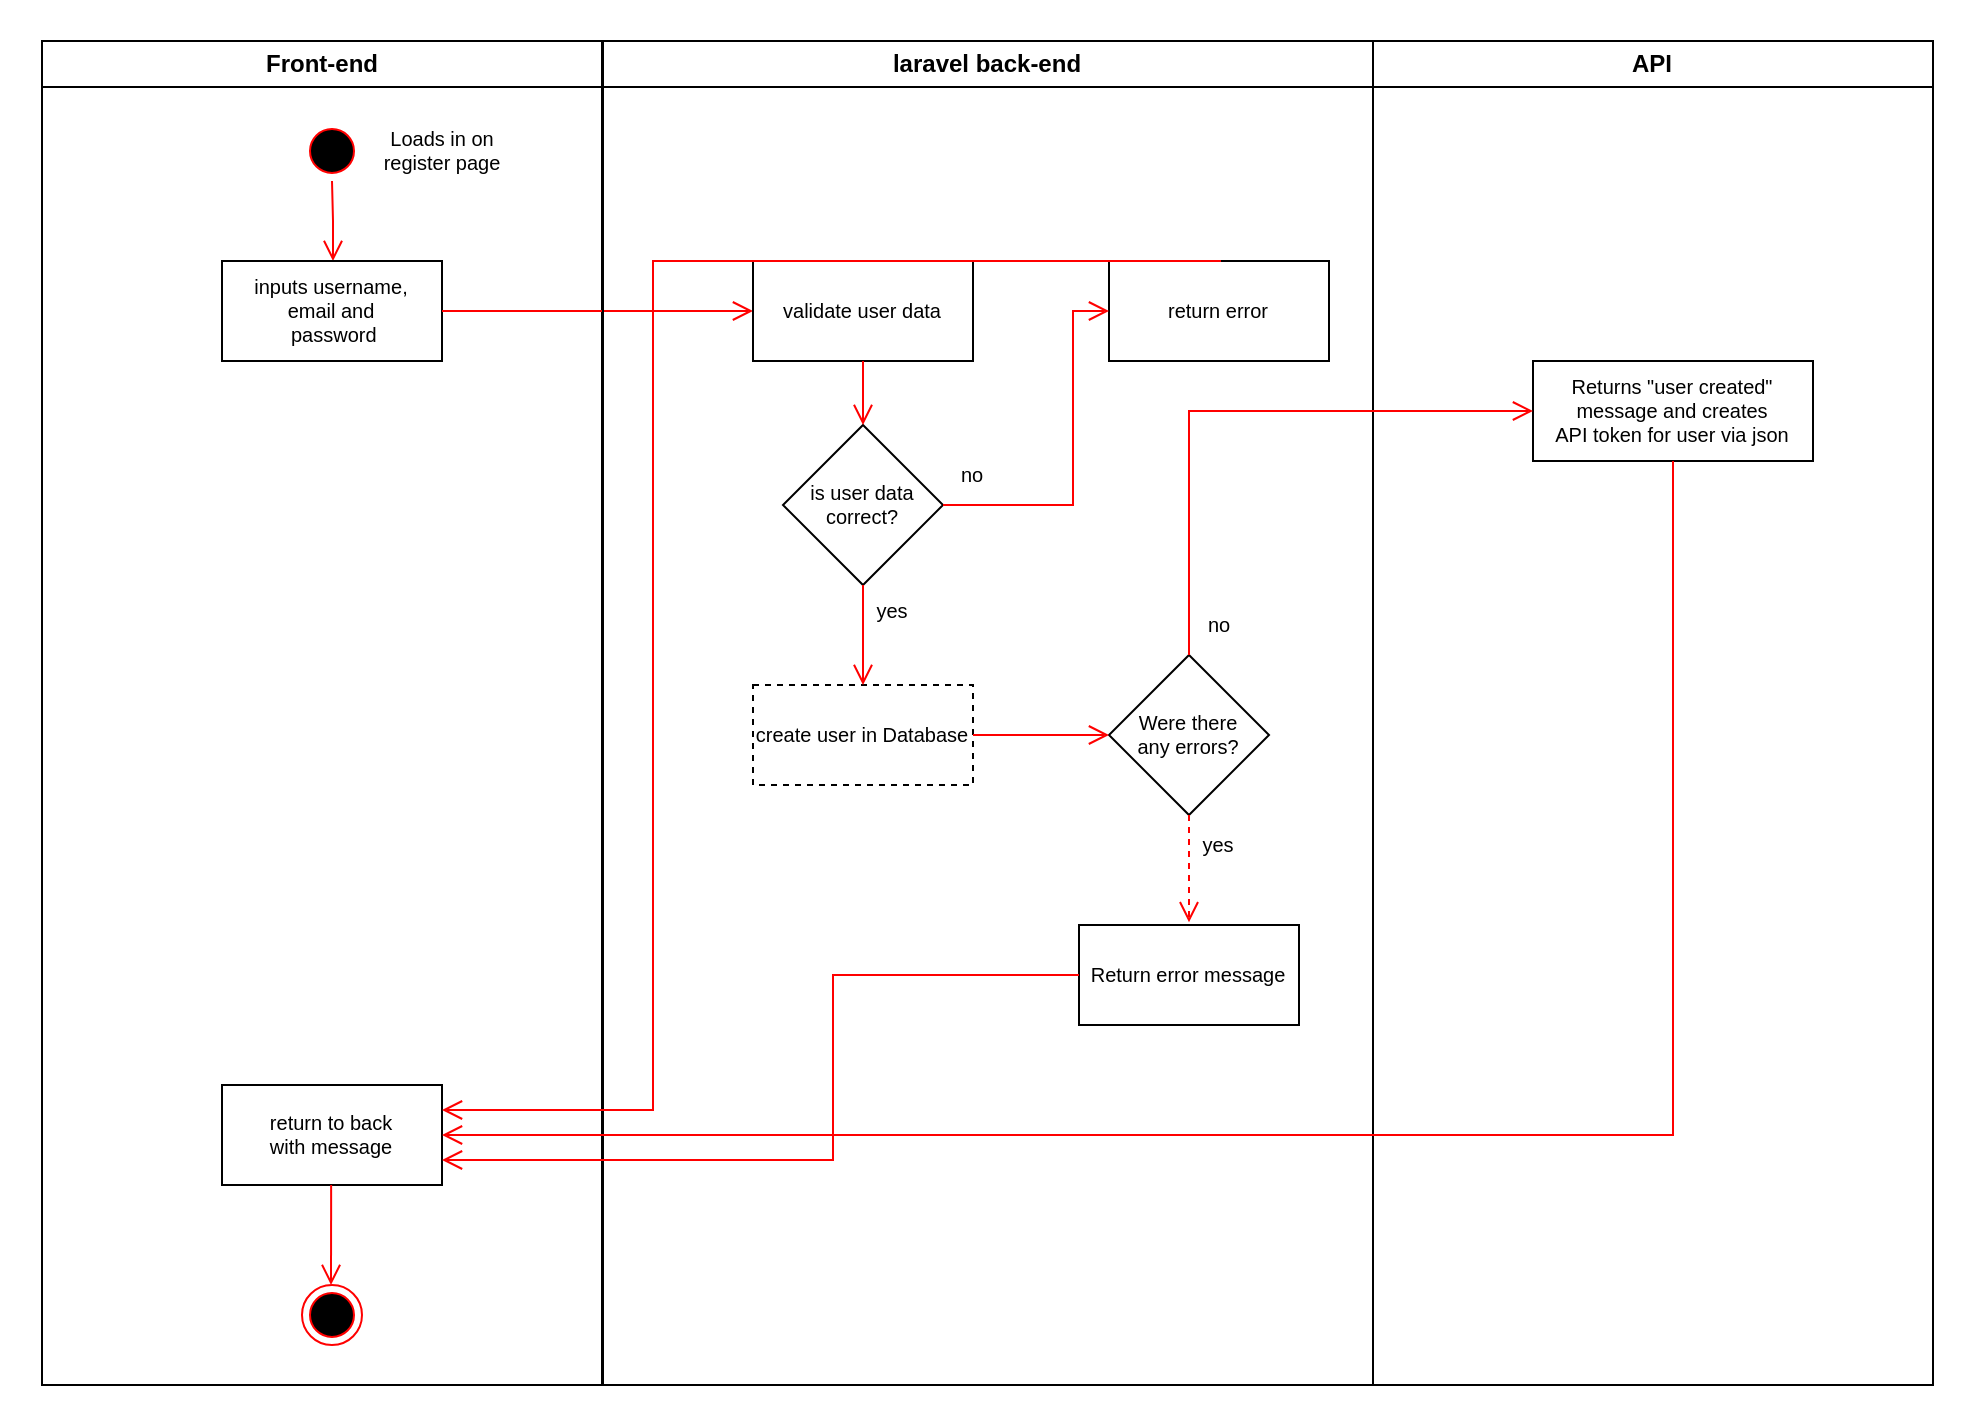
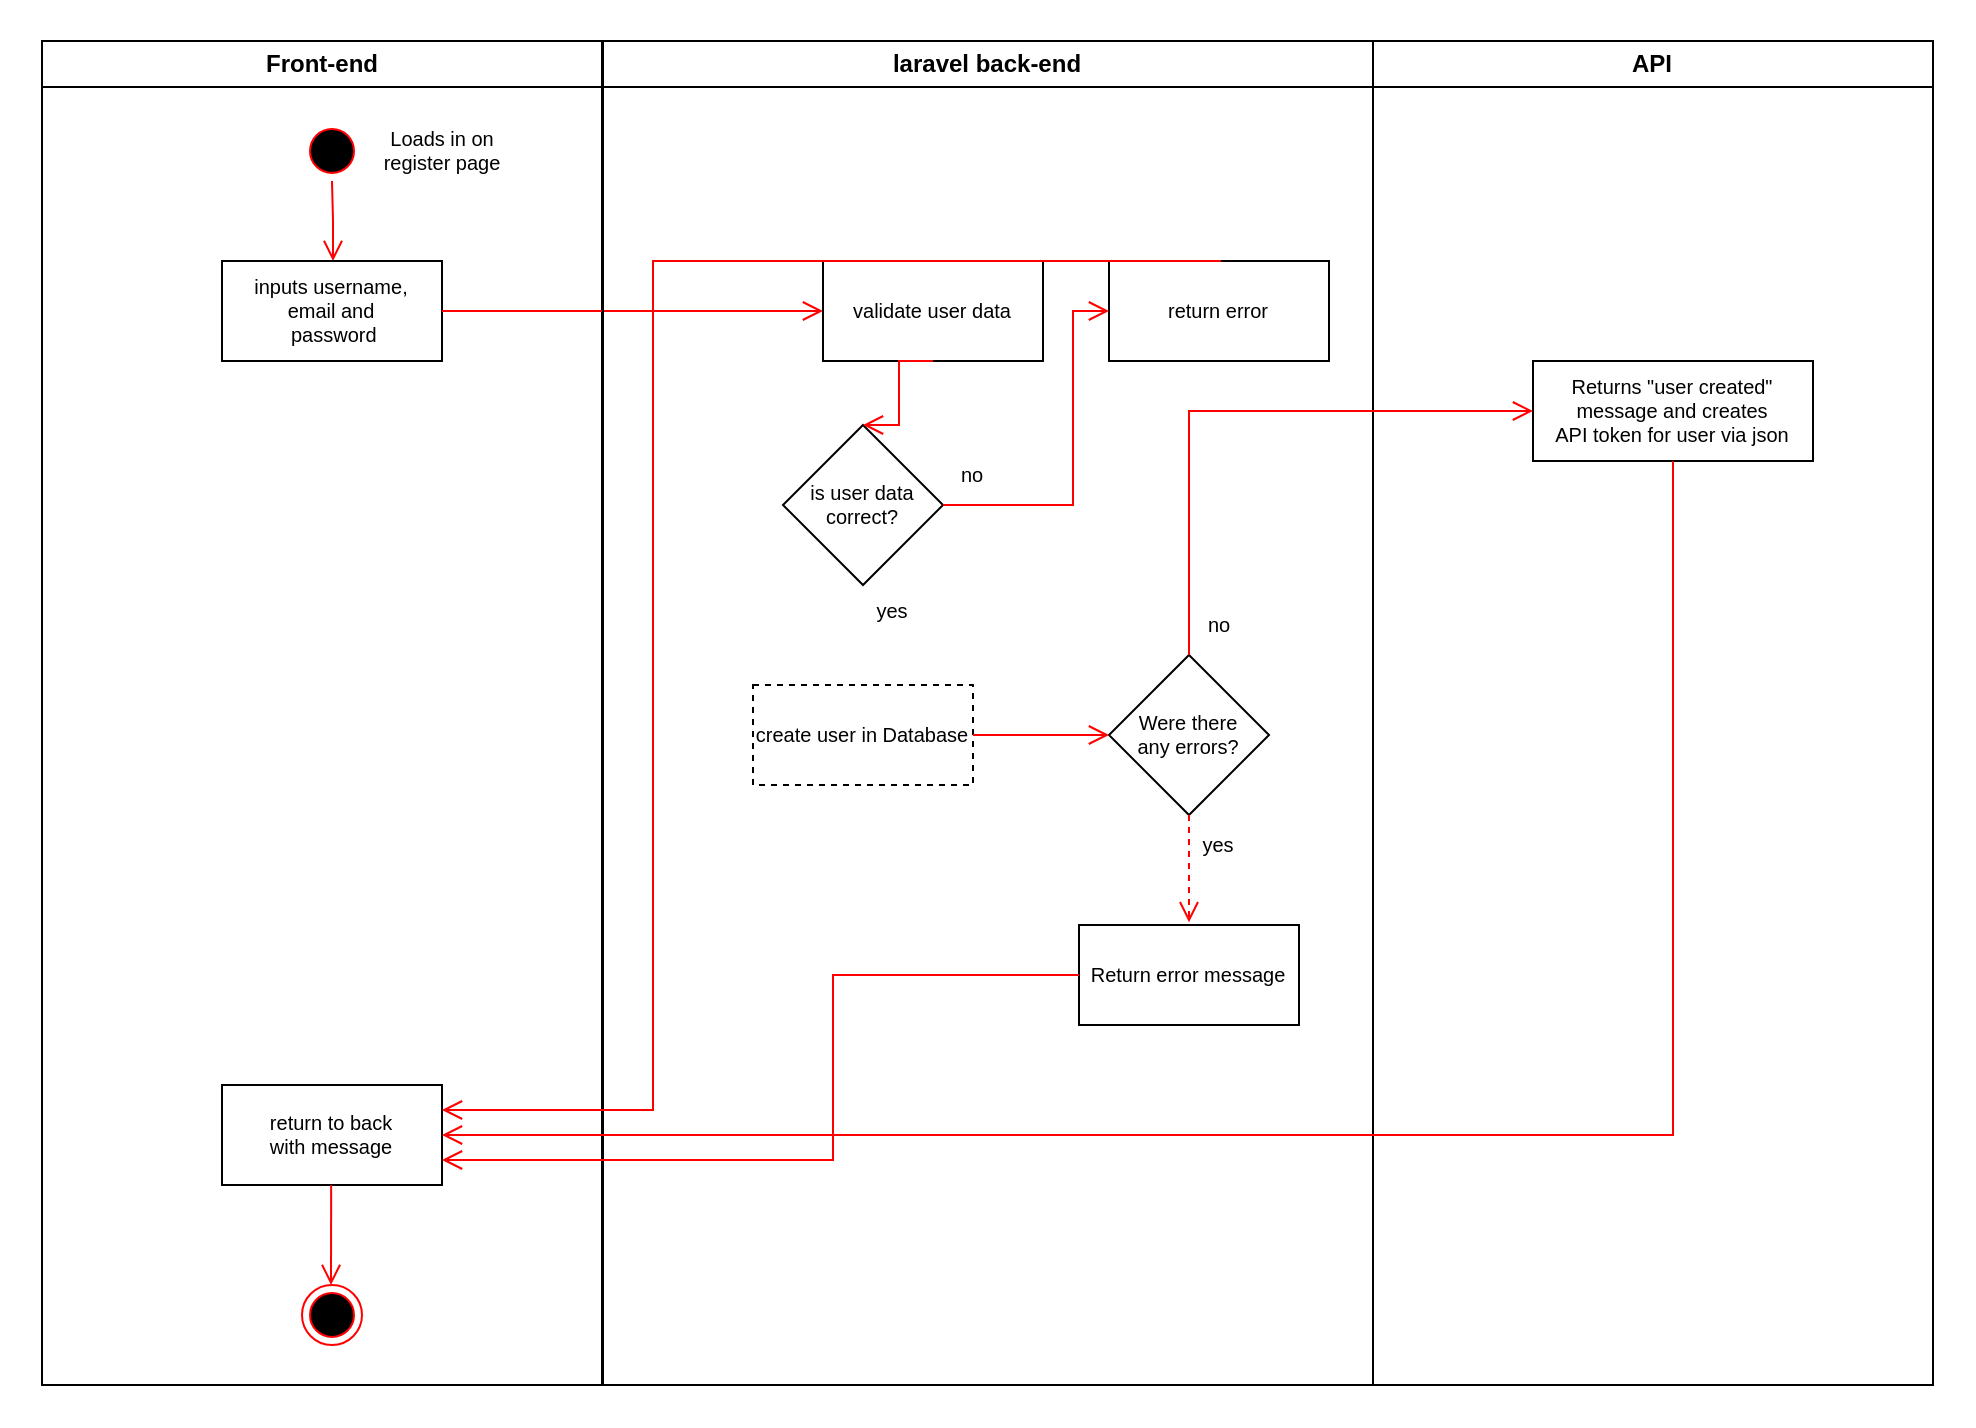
- <mxCell id="14" value="validate user data" style="fontSize=10;" vertex="1" parent="1"><mxGeometry x="376" y="130" width="110" height="50" as="geometry" /></mxCell>
+ <mxCell id="14" value="validate user data" style="fontSize=10;" vertex="1" parent="1"><mxGeometry x="411" y="130" width="110" height="50" as="geometry" /></mxCell>
- <mxCell id="22" value="" style="edgeStyle=elbowEdgeStyle;elbow=horizontal;verticalAlign=bottom;endArrow=open;endSize=8;strokeColor=#FF0000;endFill=1;rounded=0;entryX=0.5;entryY=0;entryDx=0;entryDy=0;exitX=0.5;exitY=1;exitDx=0;exitDy=0;" edge="1" parent="15" source="16" target="21"><mxGeometry x="-325" y="76" as="geometry"><mxPoint x="130" y="336" as="targetPoint" /><mxPoint x="130" y="304" as="sourcePoint" /></mxGeometry></mxCell>
